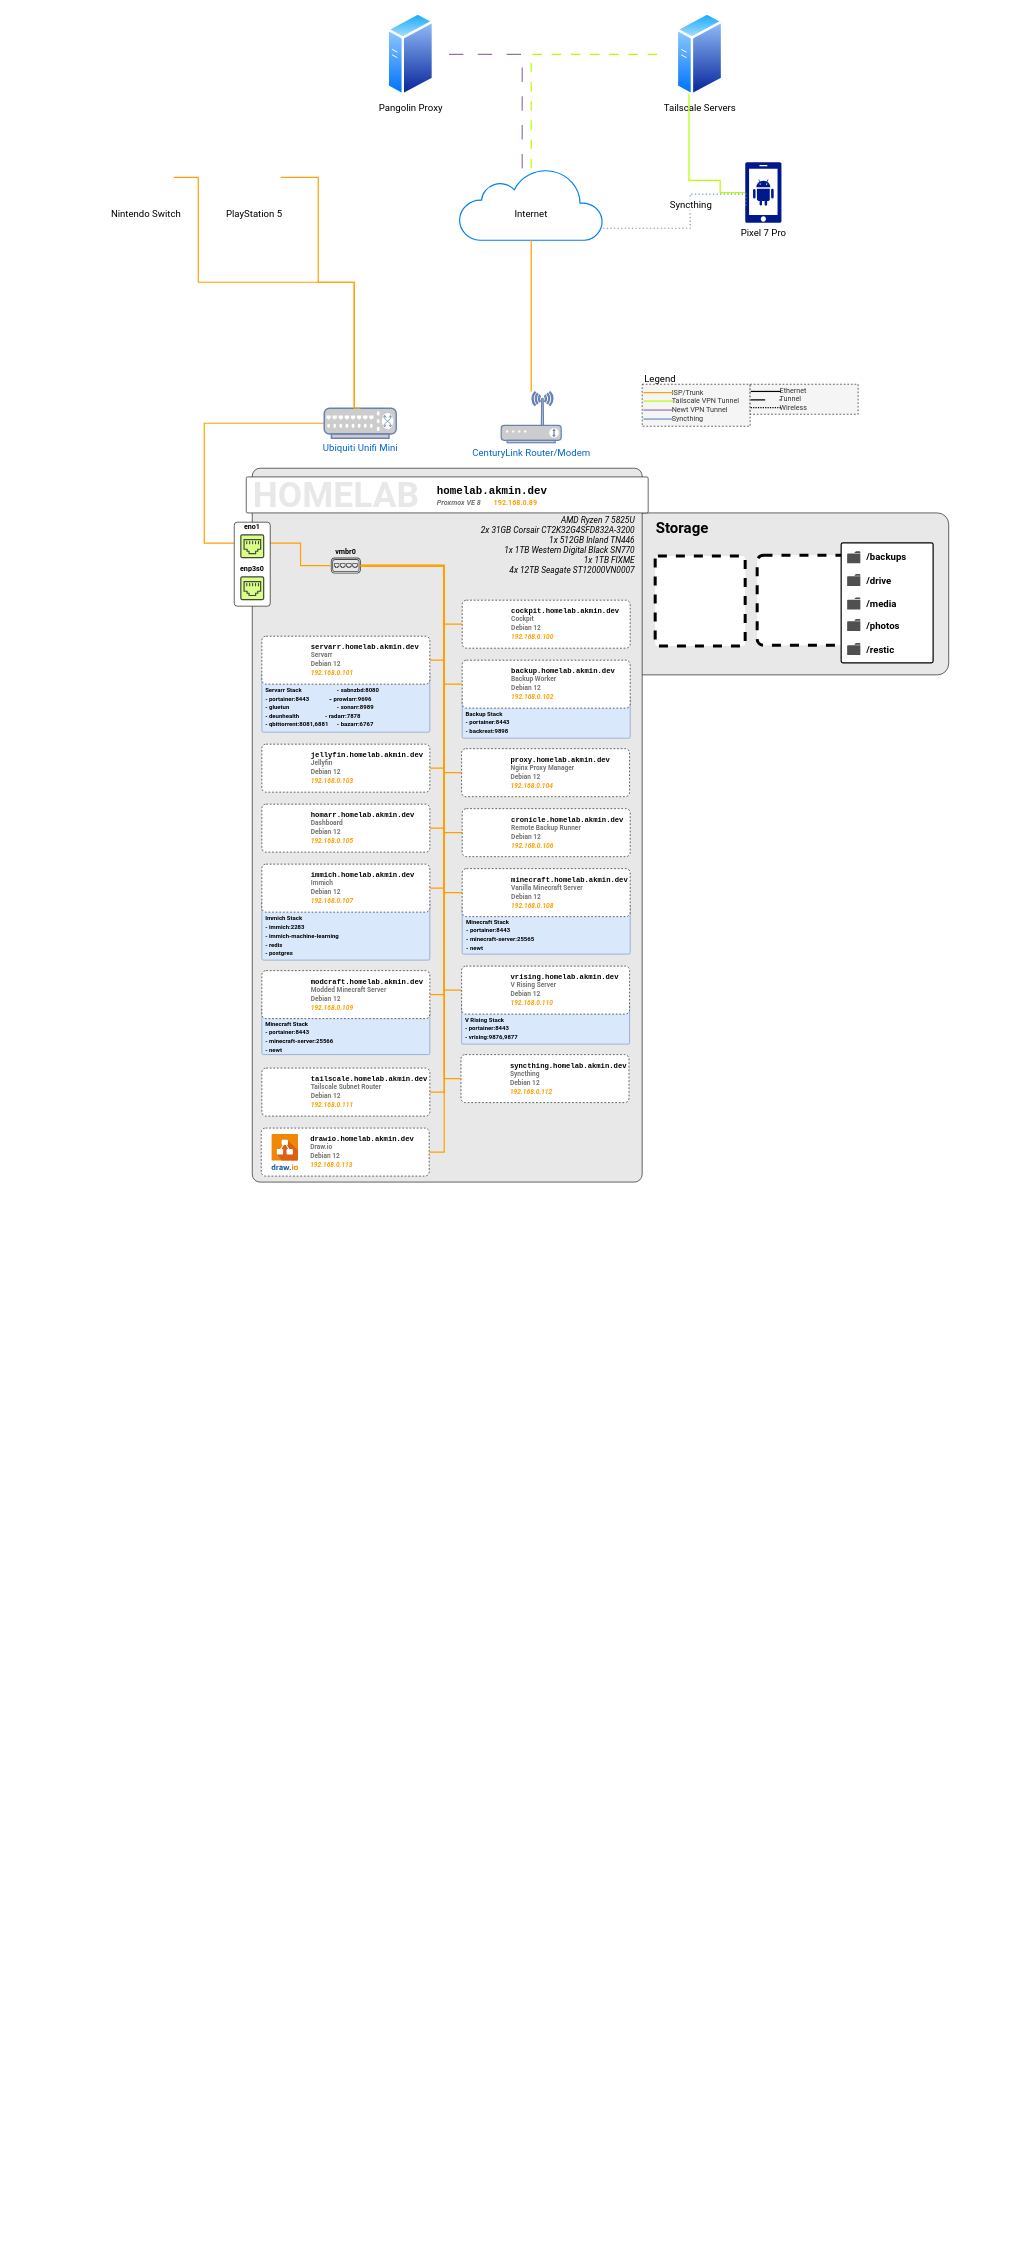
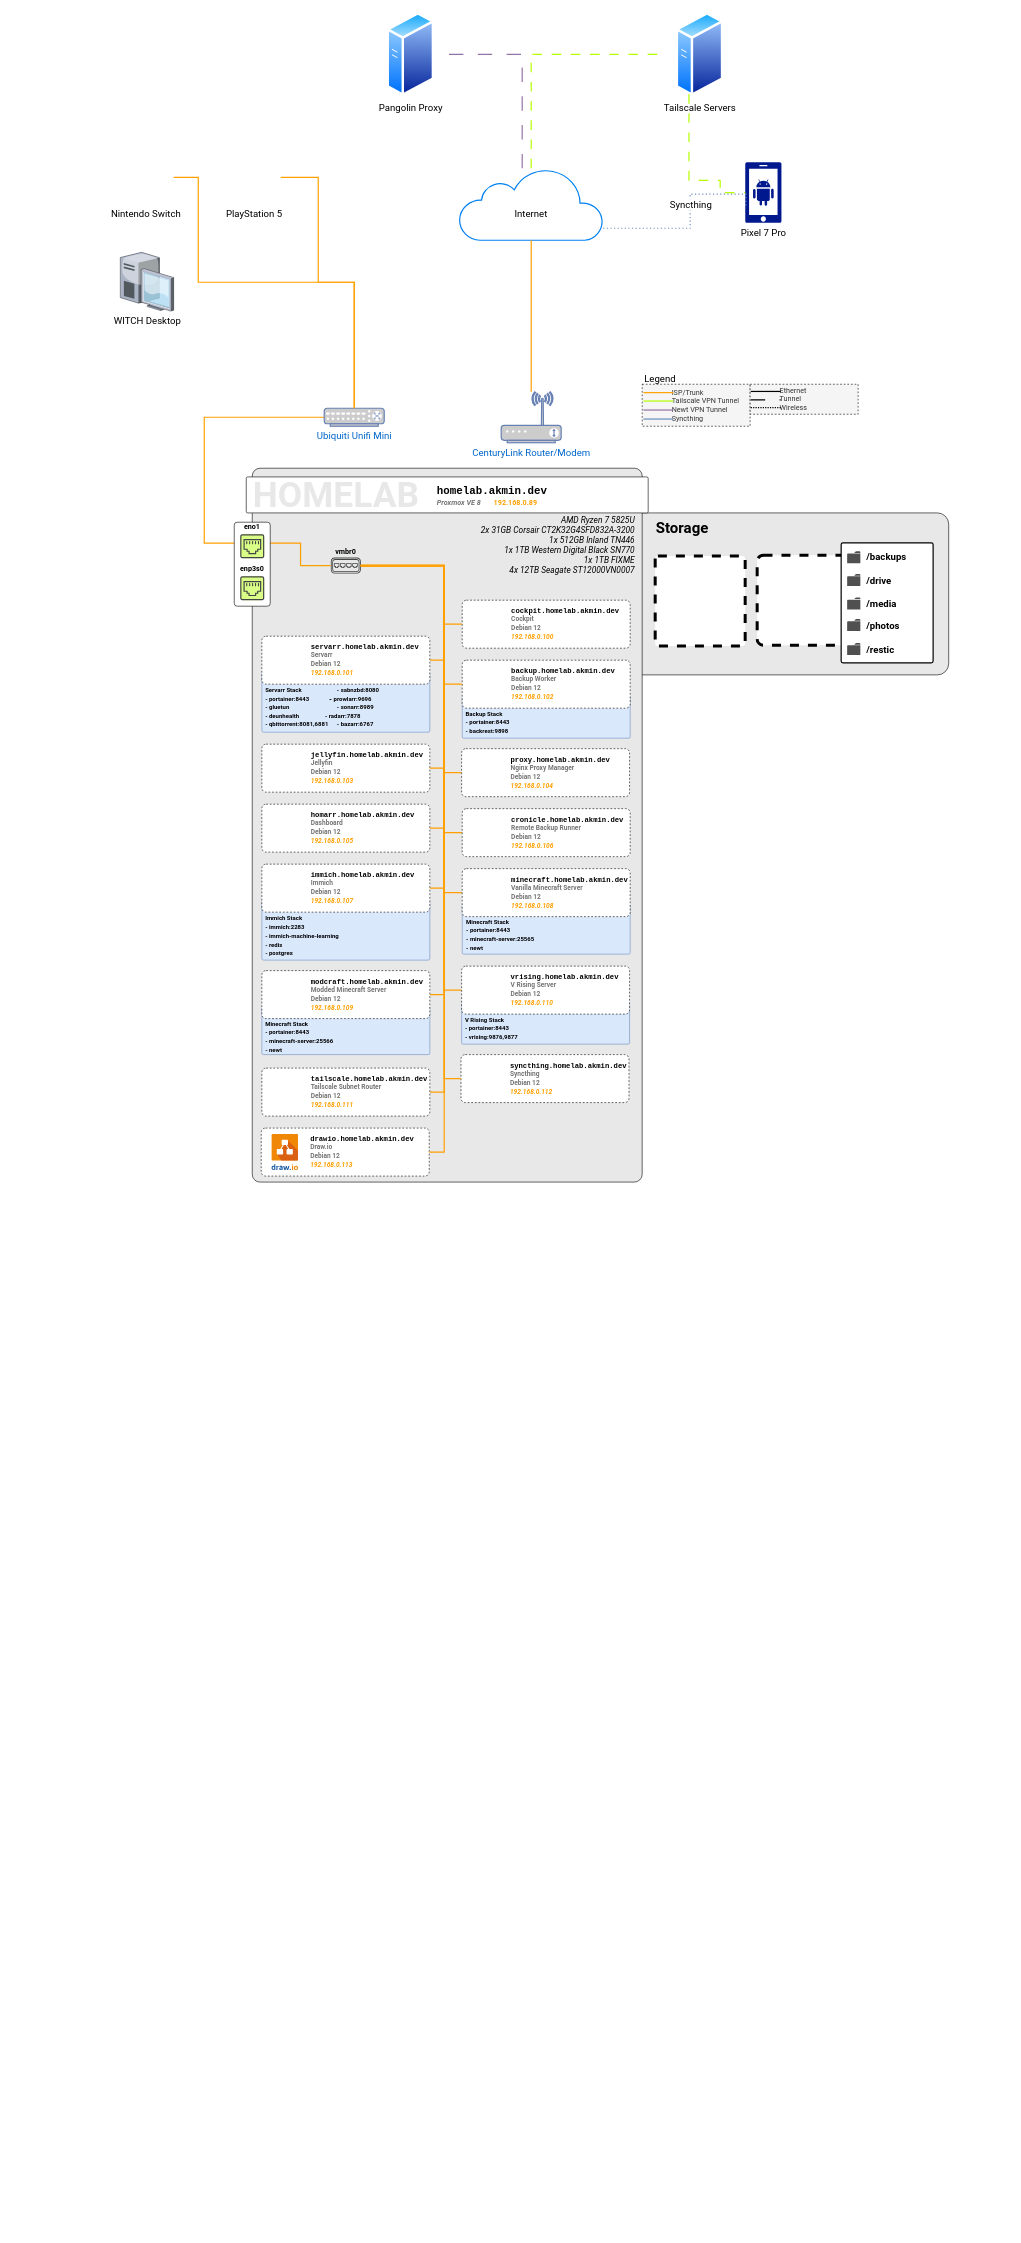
- <mxCell id="93" style="edgeStyle=orthogonalEdgeStyle;rounded=0;orthogonalLoop=1;jettySize=auto;html=1;strokeColor=#B5FF00;strokeWidth=2;endArrow=none;startFill=0;dashed=0;dashPattern=8 8;entryX=0;entryY=0.5;entryDx=0;entryDy=0;entryPerimeter=0;" parent="1" source="89" target="92" edge="1"><mxGeometry relative="1" as="geometry"><mxPoint x="1148.4" y="560.04" as="sourcePoint" /><mxPoint x="1373.4" y="340.04" as="targetPoint" /><Array as="points"><mxPoint x="1148" y="300" /><mxPoint x="1200" y="300" /></Array></mxGeometry></mxCell>
+ <mxCell id="93" style="edgeStyle=orthogonalEdgeStyle;rounded=0;orthogonalLoop=1;jettySize=auto;html=1;strokeColor=#B5FF00;strokeWidth=2;endArrow=none;startFill=0;dashed=1;dashPattern=8 8;entryX=0;entryY=0.5;entryDx=0;entryDy=0;entryPerimeter=0;" parent="1" source="89" target="92" edge="1"><mxGeometry relative="1" as="geometry"><mxPoint x="1148.4" y="560.04" as="sourcePoint" /><mxPoint x="1373.4" y="340.04" as="targetPoint" /><Array as="points"><mxPoint x="1148" y="300" /><mxPoint x="1200" y="300" /></Array></mxGeometry></mxCell>
+ <mxCell id="86" value="&lt;font style=&quot;font-size: 16px;&quot; data-font-src=&quot;https://fonts.googleapis.com/css?family=Roboto&quot; face=&quot;Roboto&quot;&gt;WITCH Desktop&lt;/font&gt;" style="verticalLabelPosition=bottom;sketch=0;aspect=fixed;html=1;verticalAlign=top;strokeColor=none;align=center;outlineConnect=0;shape=mxgraph.citrix.desktop;" parent="1" vertex="1"><mxGeometry x="200" y="420" width="89" height="98" as="geometry" /></mxCell>
- <mxCell id="82" value="&lt;font style=&quot;font-size: 16px;&quot; data-font-src=&quot;https://fonts.googleapis.com/css?family=Roboto&quot; face=&quot;Roboto&quot;&gt;Ubiquiti Unifi Mini&lt;/font&gt;" style="fontColor=#0066CC;verticalAlign=top;verticalLabelPosition=bottom;labelPosition=center;align=center;html=1;outlineConnect=0;fillColor=#CCCCCC;strokeColor=#6881B3;gradientColor=none;gradientDirection=north;strokeWidth=2;shape=mxgraph.networks.switch;" parent="1" vertex="1"><mxGeometry x="540" y="680" width="120" height="50" as="geometry" /></mxCell>
+ <mxCell id="82" value="&lt;font style=&quot;font-size: 16px;&quot; data-font-src=&quot;https://fonts.googleapis.com/css?family=Roboto&quot; face=&quot;Roboto&quot;&gt;Ubiquiti Unifi Mini&lt;/font&gt;" style="fontColor=#0066CC;verticalAlign=top;verticalLabelPosition=bottom;labelPosition=center;align=center;html=1;outlineConnect=0;fillColor=#CCCCCC;strokeColor=#6881B3;gradientColor=none;gradientDirection=north;strokeWidth=2;shape=mxgraph.networks.switch;" parent="1" vertex="1"><mxGeometry x="540" width="100" height="30" as="geometry" y="680" /></mxCell>
